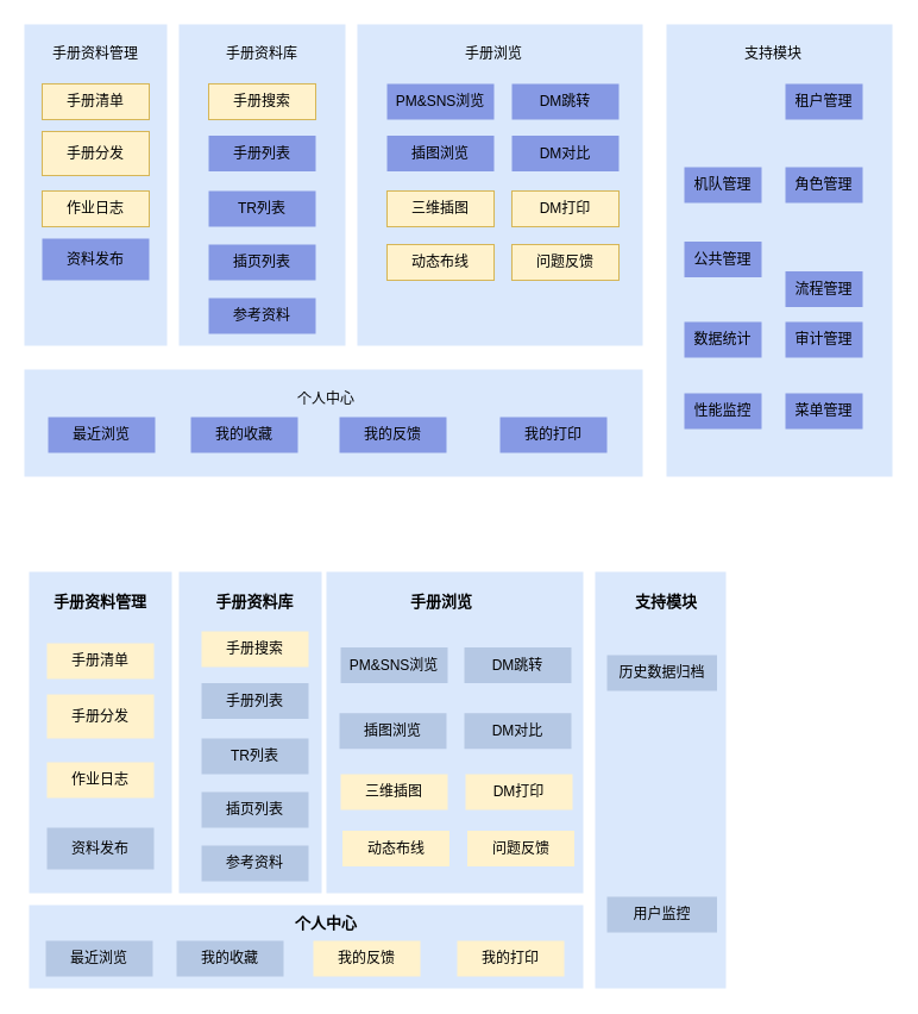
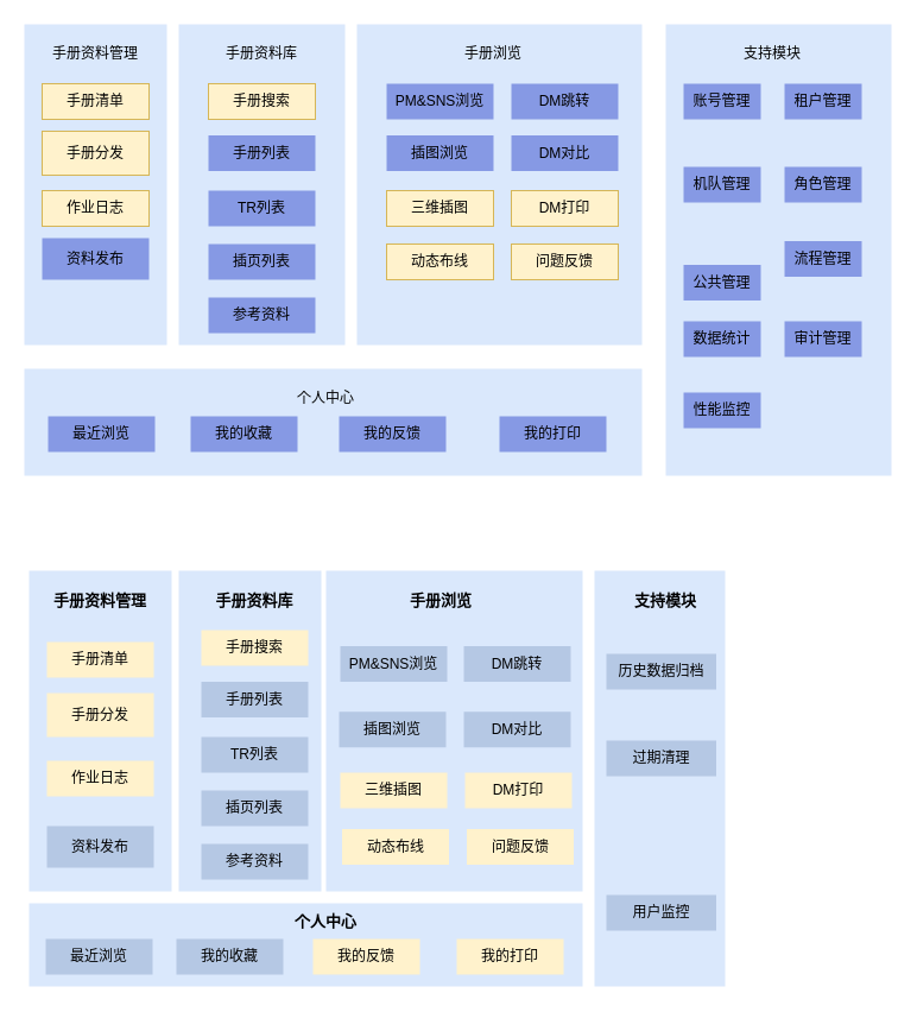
+ <mxCell id="33" value="账号管理" style="rounded=0;whiteSpace=wrap;html=1;fillColor=light-dark(#8699e4, #ededed);strokeColor=none;" vertex="1" parent="1"><mxGeometry x="575" y="70" width="65" height="30" as="geometry" /></mxCell>
- <mxCell id="37" value="公共管理" style="rounded=0;whiteSpace=wrap;html=1;fillColor=light-dark(#8699e4, #ededed);strokeColor=none;" vertex="1" parent="1"><mxGeometry x="575" y="202.5" width="65" height="30" as="geometry" /></mxCell>
+ <mxCell id="37" value="公共管理" style="rounded=0;whiteSpace=wrap;html=1;fillColor=light-dark(#8699e4, #ededed);strokeColor=none;" vertex="1" parent="1"><mxGeometry x="575" y="222.5" width="65" height="30" as="geometry" /></mxCell>
- <mxCell id="38" value="流程管理" style="rounded=0;whiteSpace=wrap;html=1;fillColor=light-dark(#8699e4, #ededed);strokeColor=none;" vertex="1" parent="1"><mxGeometry x="660" y="227.5" width="65" height="30" as="geometry" /></mxCell>
+ <mxCell id="38" value="流程管理" style="rounded=0;whiteSpace=wrap;html=1;fillColor=light-dark(#8699e4, #ededed);strokeColor=none;" vertex="1" parent="1"><mxGeometry x="660" y="202.5" width="65" height="30" as="geometry" /></mxCell>
- <mxCell id="42" value="菜单管理" style="rounded=0;whiteSpace=wrap;html=1;fillColor=light-dark(#8699e4, #ededed);strokeColor=none;" vertex="1" parent="1"><mxGeometry x="660" y="330" width="65" height="30" as="geometry" /></mxCell>
+ <mxCell id="75" value="过期清理" style="rounded=0;whiteSpace=wrap;html=1;fillColor=light-dark(#B5C8E4,#EDEDED);strokeColor=none;" vertex="1" parent="1"><mxGeometry x="510" y="623" width="92.5" height="30" as="geometry" /></mxCell>
